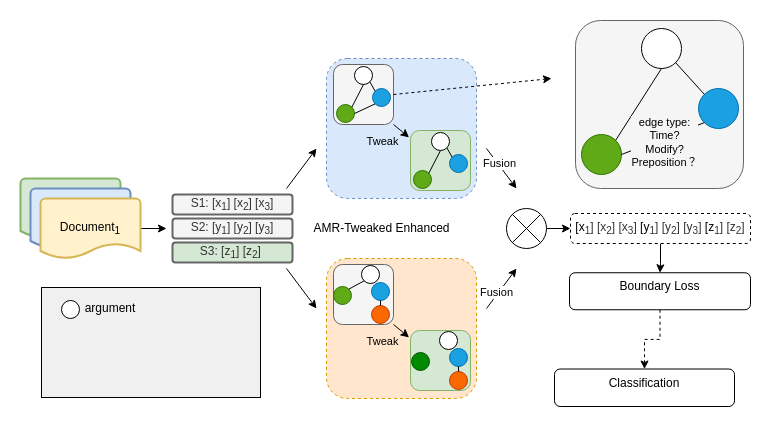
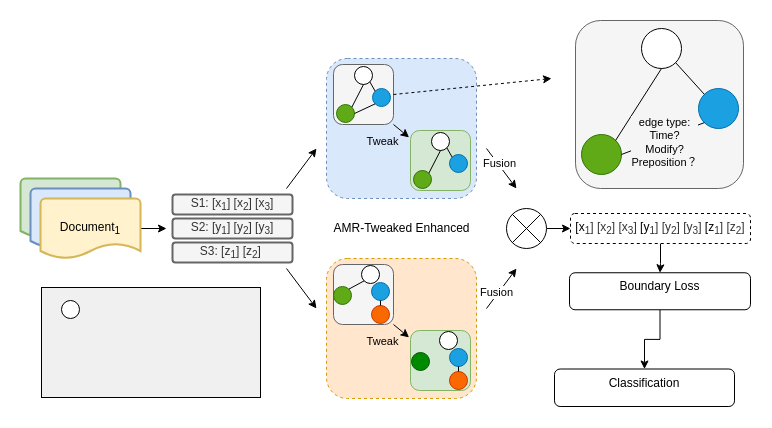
- <mxCell id="27" value="AMR-Tweaked Enhanced" style="text;html=1;align=center;verticalAlign=middle;resizable=0;points=[];autosize=1;strokeColor=none;fillColor=none;" parent="1" vertex="1"><mxGeometry x="301" y="213" width="160" height="30" as="geometry" /></mxCell>
+ <mxCell id="27" value="AMR-Tweaked Enhanced" style="text;html=1;align=center;verticalAlign=middle;resizable=0;points=[];autosize=1;strokeColor=none;fillColor=none;" parent="1" vertex="1"><mxGeometry x="321" y="213" width="160" height="30" as="geometry" /></mxCell>
- <mxCell id="12" value="S3: [z&lt;sub&gt;1&lt;/sub&gt;] [z&lt;sub&gt;2&lt;/sub&gt;]&amp;nbsp;" style="rounded=1;whiteSpace=wrap;html=1;strokeWidth=2;fillColor=#d5e8d4;fontColor=#333333;strokeColor=#666666;" parent="1" vertex="1"><mxGeometry x="172" y="242" width="120" height="20" as="geometry" /></mxCell>
+ <mxCell id="12" value="S3: [z&lt;sub&gt;1&lt;/sub&gt;] [z&lt;sub&gt;2&lt;/sub&gt;]&amp;nbsp;" style="rounded=1;whiteSpace=wrap;html=1;strokeWidth=2;fillColor=#f5f5f5;fontColor=#333333;strokeColor=#666666;" parent="1" vertex="1"><mxGeometry x="172" y="242" width="120" height="20" as="geometry" /></mxCell>
- <mxCell id="67" value="argument" style="text;html=1;strokeColor=none;fillColor=none;align=center;verticalAlign=middle;whiteSpace=wrap;rounded=0;" vertex="1" parent="1"><mxGeometry x="80" y="293" width="60" height="30" as="geometry" /></mxCell>
- <mxCell id="52" value="" style="edgeStyle=orthogonalEdgeStyle;rounded=0;orthogonalLoop=1;jettySize=auto;html=1;dashed=1;" parent="1" source="53" target="54" edge="1"><mxGeometry relative="1" as="geometry" /></mxCell>
+ <mxCell id="52" value="" style="edgeStyle=orthogonalEdgeStyle;rounded=0;orthogonalLoop=1;jettySize=auto;html=1;" parent="1" source="53" target="54" edge="1"><mxGeometry relative="1" as="geometry" /></mxCell>
